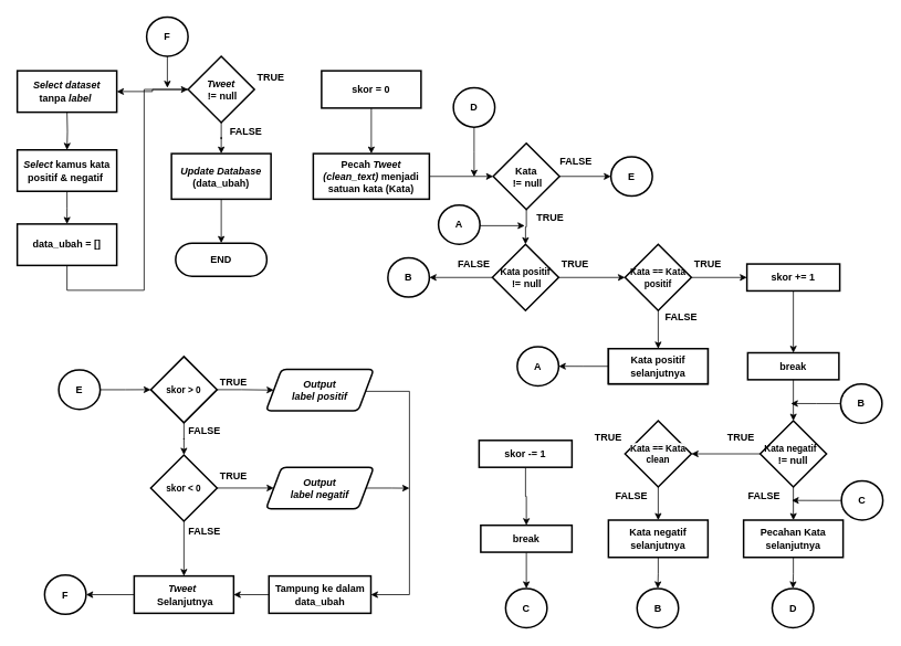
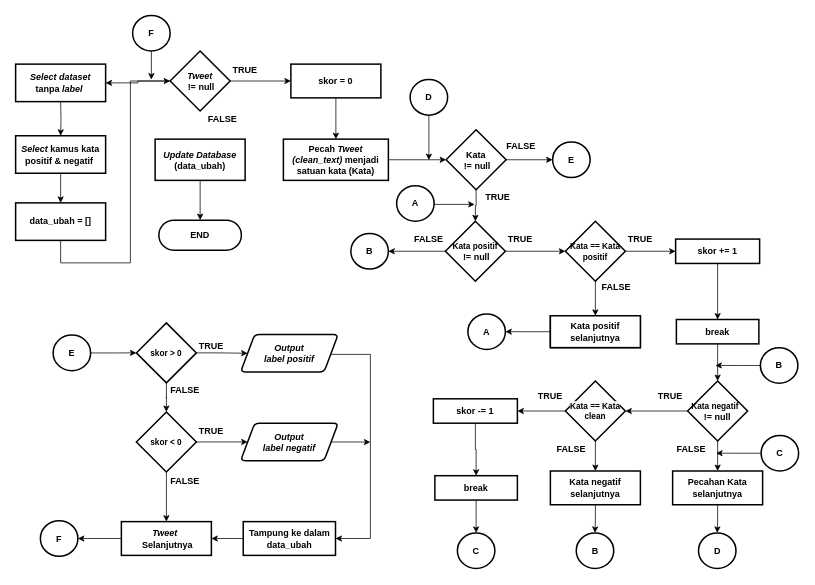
- <mxCell id="8" style="edgeStyle=orthogonalEdgeStyle;rounded=0;orthogonalLoop=1;jettySize=auto;html=1;fontSize=11;" parent="1" source="9" target="11" edge="1"><mxGeometry relative="1" as="geometry" /></mxCell>
+ <mxCell id="8" style="edgeStyle=orthogonalEdgeStyle;rounded=0;orthogonalLoop=1;jettySize=auto;html=1;entryX=0;entryY=0.5;entryDx=0;entryDy=0;fontSize=11;" parent="1" source="9" target="21" edge="1"><mxGeometry relative="1" as="geometry" /></mxCell>
- <mxCell id="59" value="&lt;b&gt;skor -= 1&lt;/b&gt;&lt;b&gt;&lt;br&gt;&lt;/b&gt;" style="rounded=1;whiteSpace=wrap;html=1;absoluteArcSize=1;arcSize=0;strokeWidth=2;fontSize=12;" parent="1" vertex="1"><mxGeometry x="577" y="531.25" width="112" height="32.5" as="geometry" /></mxCell>
+ <mxCell id="59" value="&lt;b&gt;skor -= 1&lt;/b&gt;&lt;b&gt;&lt;br&gt;&lt;/b&gt;" style="whiteSpace=wrap;html=1;absoluteArcSize=1;arcSize=0;strokeWidth=2;fontSize=12;rounded=0;" parent="1" vertex="1"><mxGeometry x="577" y="531.25" width="112" height="32.5" as="geometry" /></mxCell>
+ <mxCell id="27" style="edgeStyle=orthogonalEdgeStyle;rounded=0;orthogonalLoop=1;jettySize=auto;html=1;entryX=1;entryY=0.5;entryDx=0;entryDy=0;" parent="1" source="29" target="59" edge="1"><mxGeometry relative="1" as="geometry" /></mxCell>
